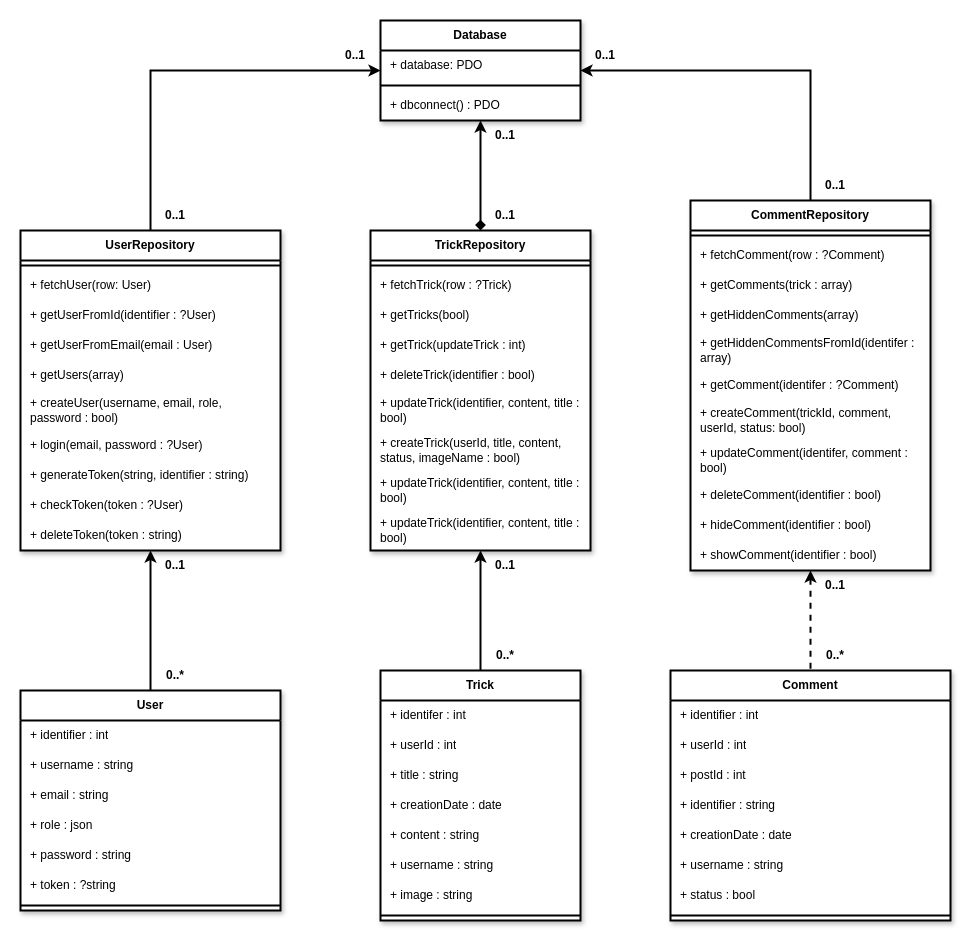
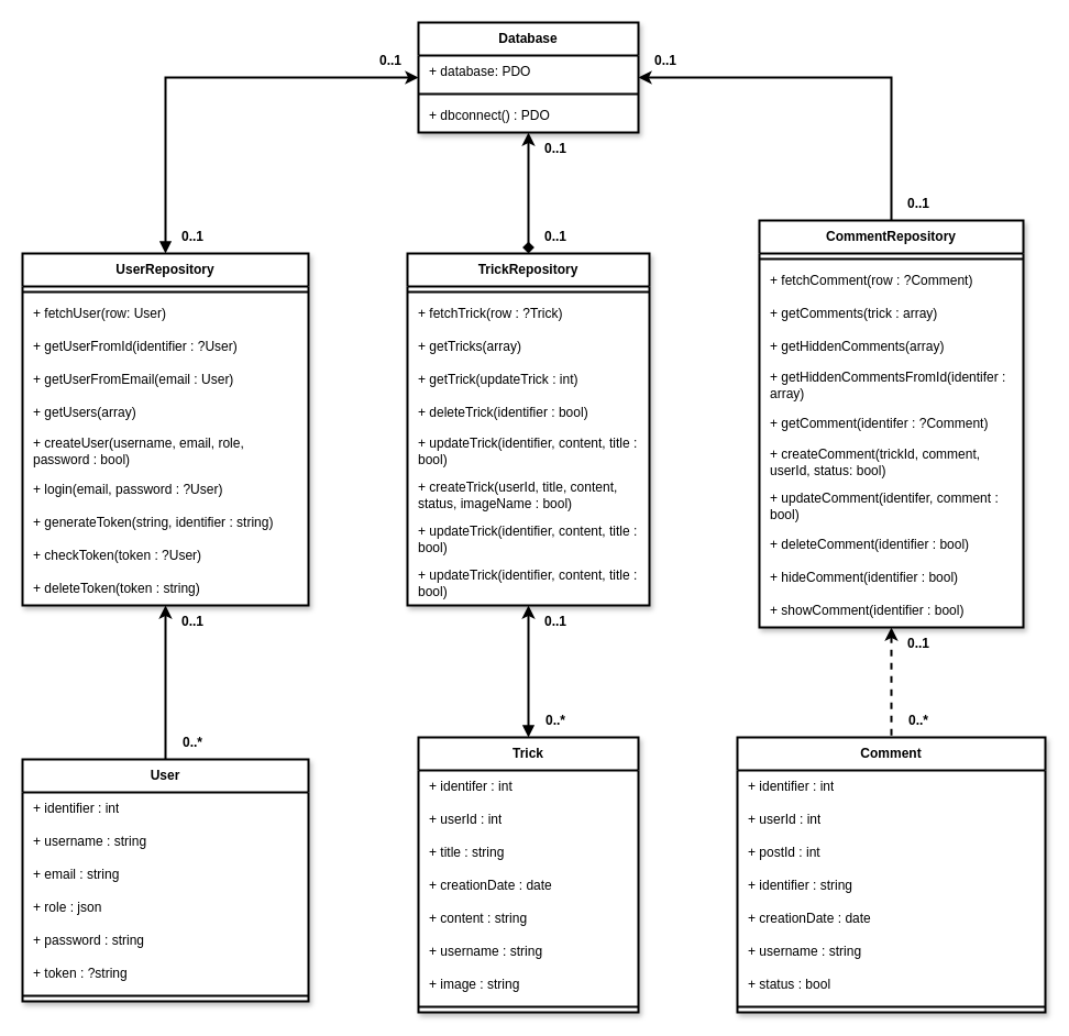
- <mxCell id="66" value="" style="endArrow=none;html=1;rounded=0;strokeWidth=2;startArrow=classic;startFill=1;" parent="1" source="28" target="55" edge="1"><mxGeometry width="50" height="50" relative="1" as="geometry"><mxPoint x="552.38" y="249" as="sourcePoint" /><mxPoint x="460" y="249" as="targetPoint" /><Array as="points"><mxPoint x="150" y="70" /></Array></mxGeometry></mxCell>
+ <mxCell id="66" value="" style="endArrow=block;html=1;rounded=0;strokeWidth=2;startArrow=classic;startFill=1;" parent="1" source="28" target="55" edge="1"><mxGeometry width="50" height="50" relative="1" as="geometry"><mxPoint x="552.38" y="249" as="sourcePoint" /><mxPoint x="460" y="249" as="targetPoint" /><Array as="points"><mxPoint x="150" y="70" /></Array></mxGeometry></mxCell>
- <mxCell id="36" value="+ getTricks(bool)" style="text;align=left;verticalAlign=middle;spacingLeft=10;spacingRight=10;overflow=hidden;points=[[0,0.5],[1,0.5]];portConstraint=eastwest;rotatable=0;rounded=0;shadow=1;glass=0;spacing=0;whiteSpace=wrap;spacingTop=5;spacingBottom=5;" parent="33" vertex="1"><mxGeometry y="70" width="220" height="30" as="geometry" /></mxCell>
+ <mxCell id="36" value="+ getTricks(array)" style="text;align=left;verticalAlign=middle;spacingLeft=10;spacingRight=10;overflow=hidden;points=[[0,0.5],[1,0.5]];portConstraint=eastwest;rotatable=0;rounded=0;shadow=1;glass=0;spacing=0;whiteSpace=wrap;spacingTop=5;spacingBottom=5;" parent="33" vertex="1"><mxGeometry y="70" width="220" height="30" as="geometry" /></mxCell>
- <mxCell id="32" value="" style="endArrow=none;html=1;rounded=0;strokeWidth=2;startArrow=classic;startFill=1;" parent="1" source="33" target="10" edge="1"><mxGeometry width="50" height="50" relative="1" as="geometry"><mxPoint x="480" y="700" as="sourcePoint" /><mxPoint x="447.38" y="871" as="targetPoint" /></mxGeometry></mxCell>
+ <mxCell id="32" value="" style="endArrow=block;html=1;rounded=0;strokeWidth=2;startArrow=classic;startFill=1;" parent="1" source="33" target="10" edge="1"><mxGeometry width="50" height="50" relative="1" as="geometry"><mxPoint x="480" y="700" as="sourcePoint" /><mxPoint x="447.38" y="871" as="targetPoint" /></mxGeometry></mxCell>
